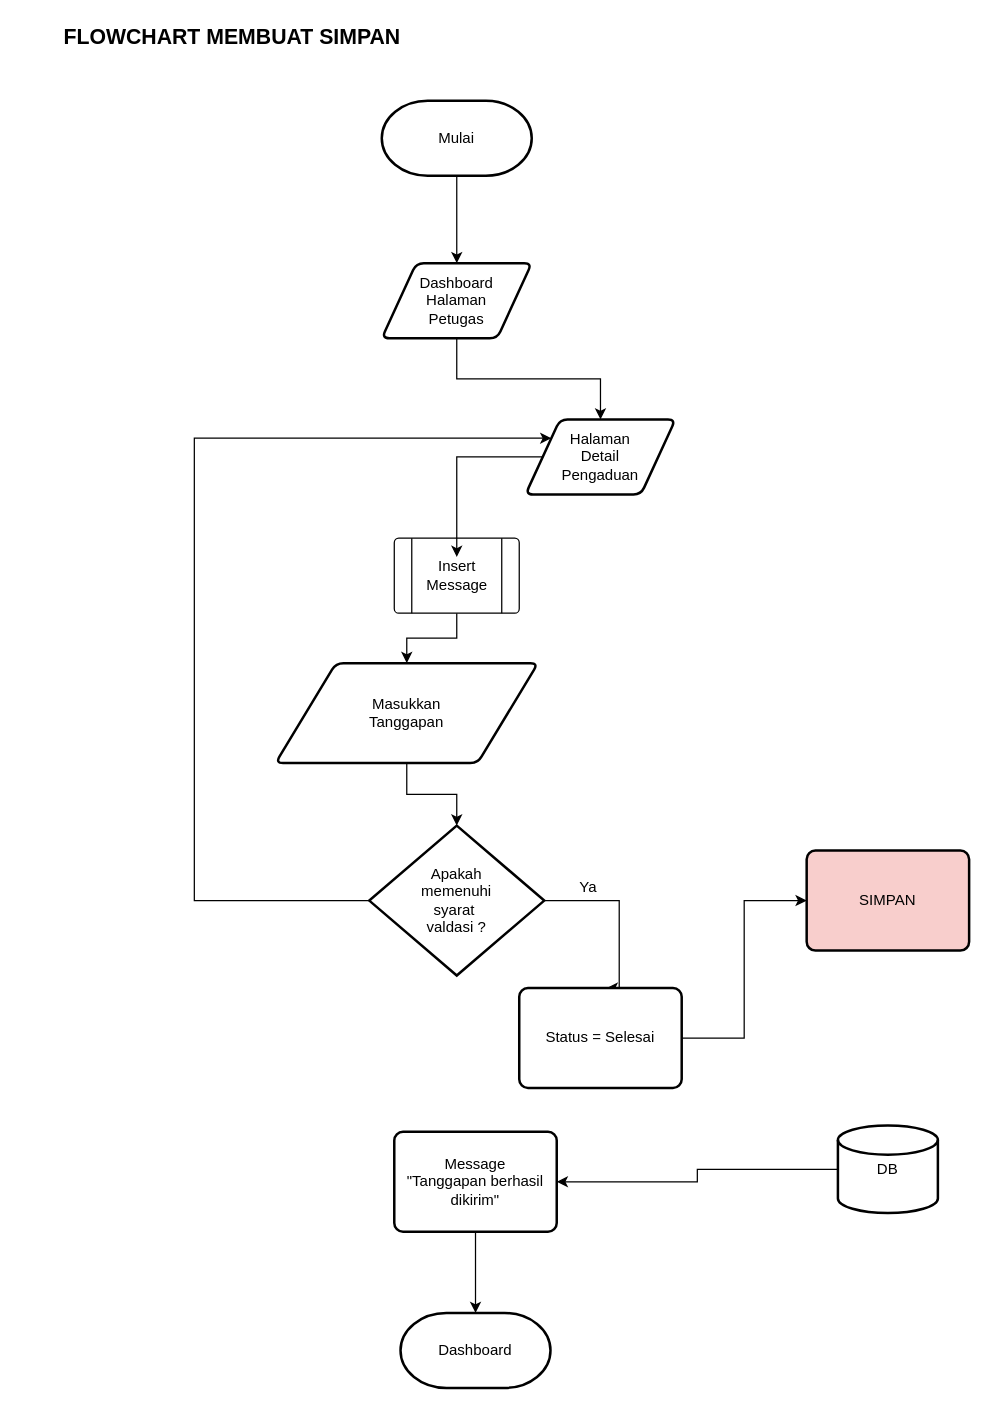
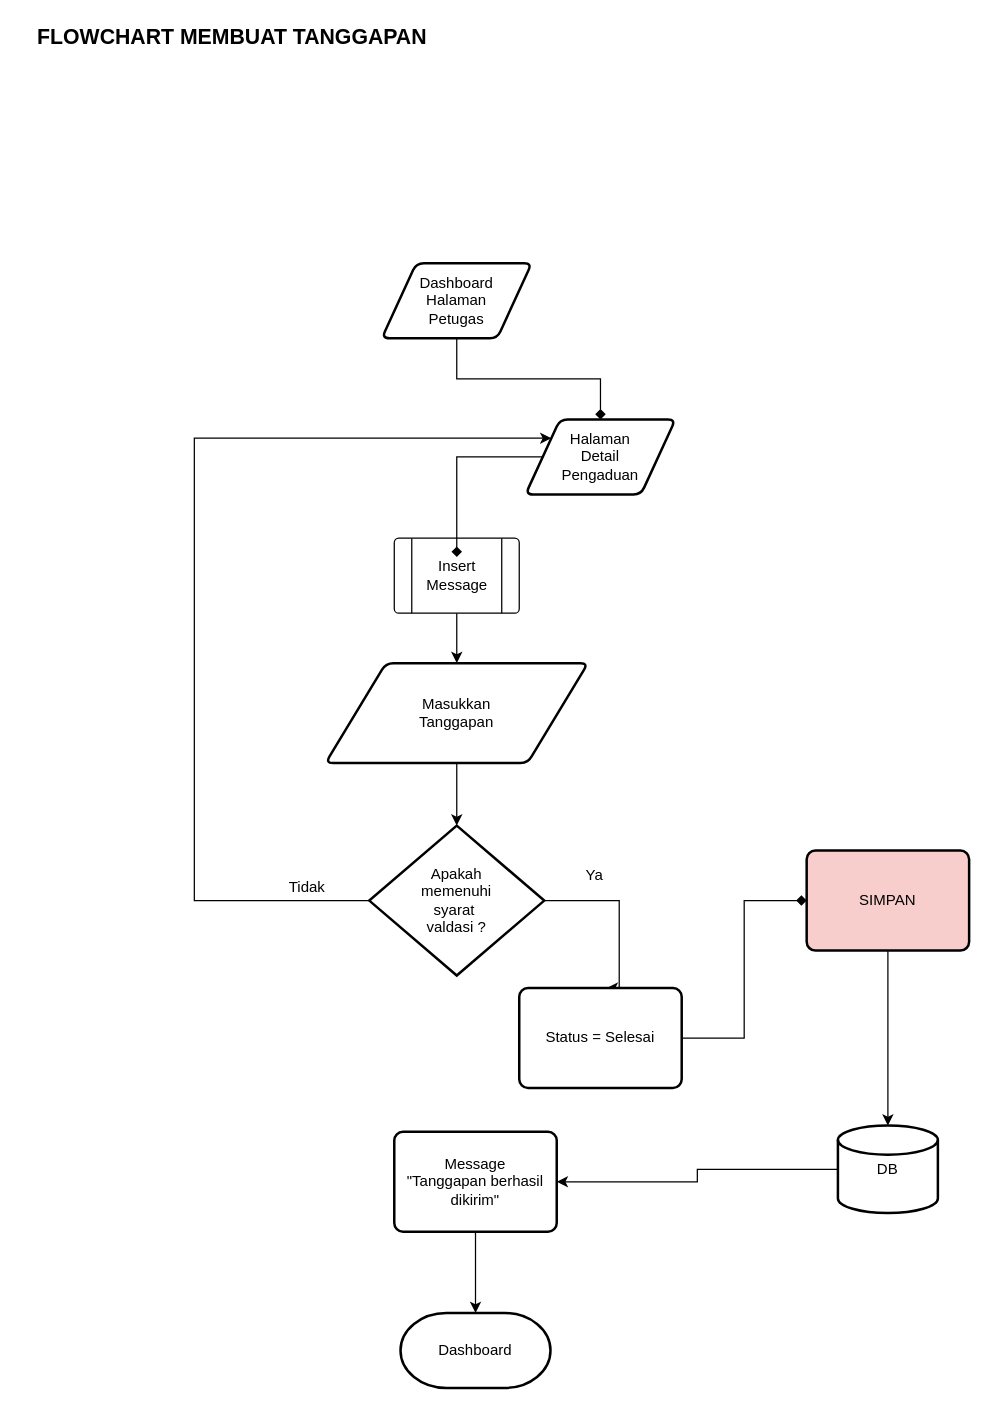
- <mxCell id="2" value="&lt;font style=&quot;font-size: 17px&quot;&gt;FLOWCHART MEMBUAT SIMPAN&lt;/font&gt;" style="text;html=1;align=center;verticalAlign=middle;resizable=0;points=[];autosize=1;strokeWidth=1;fontStyle=1" parent="1" vertex="1"><mxGeometry x="20" y="20" width="330" height="20" as="geometry" /></mxCell>
+ <mxCell id="2" value="&lt;font style=&quot;font-size: 17px&quot;&gt;FLOWCHART MEMBUAT TANGGAPAN&lt;/font&gt;" style="text;html=1;align=center;verticalAlign=middle;resizable=0;points=[];autosize=1;strokeWidth=1;fontStyle=1" parent="1" vertex="1"><mxGeometry x="20" y="20" width="330" height="20" as="geometry" /></mxCell>
- <mxCell id="6" value="Mulai" style="strokeWidth=2;html=1;shape=mxgraph.flowchart.terminator;whiteSpace=wrap;align=center;" parent="1" vertex="1"><mxGeometry x="305" y="80" width="120" height="60" as="geometry" /></mxCell>
- <mxCell id="5" value="" style="edgeStyle=orthogonalEdgeStyle;rounded=0;orthogonalLoop=1;jettySize=auto;html=1;align=center;" parent="1" source="6" target="4" edge="1"><mxGeometry relative="1" as="geometry"><Array as="points"><mxPoint x="365" y="190" /><mxPoint x="365" y="190" /></Array></mxGeometry></mxCell>
- <mxCell id="3" value="" style="edgeStyle=orthogonalEdgeStyle;rounded=0;orthogonalLoop=1;jettySize=auto;html=1;" edge="1" parent="1" source="4" target="25"><mxGeometry relative="1" as="geometry" /></mxCell>
+ <mxCell id="3" value="" style="edgeStyle=orthogonalEdgeStyle;rounded=0;orthogonalLoop=1;jettySize=auto;html=1;endArrow=diamond;" edge="1" parent="1" source="4" target="25"><mxGeometry relative="1" as="geometry" /></mxCell>
- <mxCell id="24" value="" style="edgeStyle=orthogonalEdgeStyle;rounded=0;orthogonalLoop=1;jettySize=auto;html=1;" edge="1" parent="1" source="25" target="15"><mxGeometry relative="1" as="geometry" /></mxCell>
+ <mxCell id="24" value="" style="edgeStyle=orthogonalEdgeStyle;rounded=0;orthogonalLoop=1;jettySize=auto;html=1;endArrow=diamond;" edge="1" parent="1" source="25" target="15"><mxGeometry relative="1" as="geometry" /></mxCell>
- <mxCell id="8" value="Masukkan&lt;br&gt;Tanggapan" style="shape=parallelogram;html=1;strokeWidth=2;perimeter=parallelogramPerimeter;whiteSpace=wrap;rounded=1;arcSize=12;size=0.23;align=center;" parent="1" vertex="1"><mxGeometry x="220" y="530" width="210" height="80" as="geometry" /></mxCell>
+ <mxCell id="8" value="Masukkan&lt;br&gt;Tanggapan" style="shape=parallelogram;html=1;strokeWidth=2;perimeter=parallelogramPerimeter;whiteSpace=wrap;rounded=1;arcSize=12;size=0.23;align=center;" parent="1" vertex="1"><mxGeometry x="260" y="530" width="210" height="80" as="geometry" /></mxCell>
+ <mxCell id="12" value="Tidak" style="text;html=1;align=center;verticalAlign=middle;resizable=0;points=[];autosize=1;" parent="1" vertex="1"><mxGeometry x="225" y="700" width="40" height="20" as="geometry" /></mxCell>
- <mxCell id="23" value="Ya" style="text;html=1;align=center;verticalAlign=middle;resizable=0;points=[];autosize=1;" parent="1" vertex="1"><mxGeometry x="455" y="700" width="30" height="20" as="geometry" /></mxCell>
+ <mxCell id="23" value="Ya" style="text;html=1;align=center;verticalAlign=middle;resizable=0;points=[];autosize=1;" parent="1" vertex="1"><mxGeometry x="460" y="690" width="30" height="20" as="geometry" /></mxCell>
- <mxCell id="26" value="" style="edgeStyle=orthogonalEdgeStyle;rounded=0;orthogonalLoop=1;jettySize=auto;html=1;entryX=0;entryY=0.5;entryDx=0;entryDy=0;" edge="1" parent="1" source="27" target="17"><mxGeometry relative="1" as="geometry"><mxPoint x="605" y="710" as="targetPoint" /></mxGeometry></mxCell>
+ <mxCell id="26" value="" style="edgeStyle=orthogonalEdgeStyle;rounded=0;orthogonalLoop=1;jettySize=auto;html=1;entryX=0;entryY=0.5;entryDx=0;entryDy=0;endArrow=diamond;" edge="1" parent="1" source="27" target="17"><mxGeometry relative="1" as="geometry"><mxPoint x="605" y="710" as="targetPoint" /></mxGeometry></mxCell>
+ <mxCell id="16" value="" style="edgeStyle=orthogonalEdgeStyle;rounded=0;orthogonalLoop=1;jettySize=auto;html=1;align=center;" parent="1" source="17" target="19" edge="1"><mxGeometry relative="1" as="geometry" /></mxCell>
